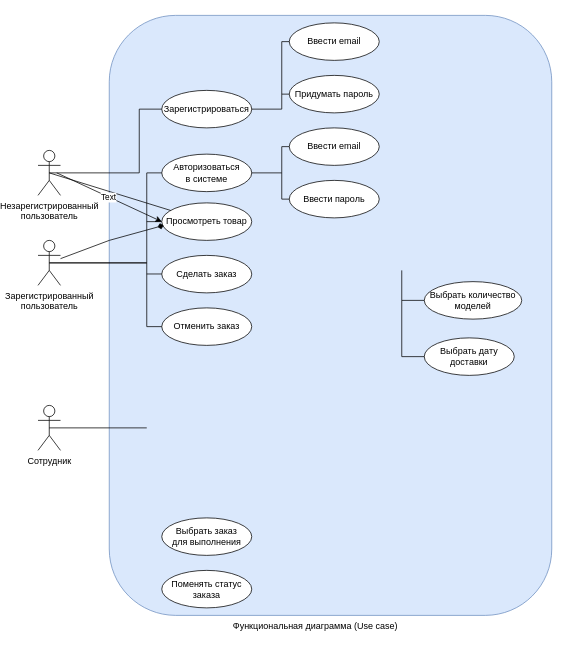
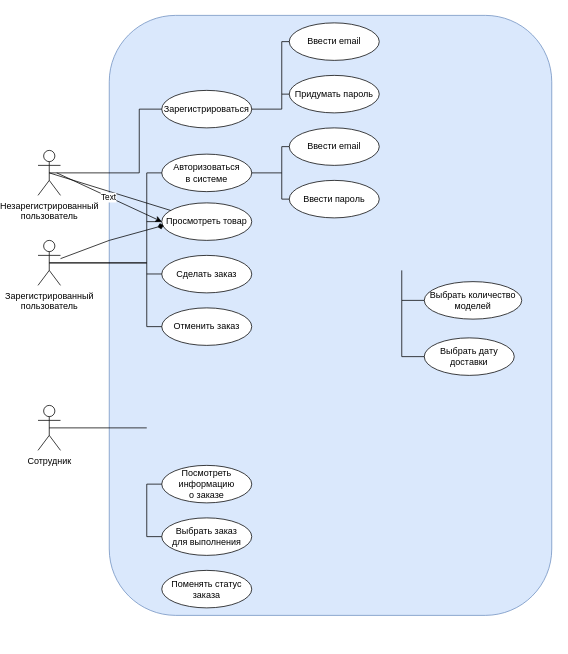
+ <mxCell id="29" value="Посмотреть&lt;br&gt;информацию&lt;br&gt;о заказе" style="ellipse;whiteSpace=wrap;html=1;" parent="1" vertex="1"><mxGeometry x="185" y="620" width="120" height="50" as="geometry" /></mxCell>
+ <mxCell id="32" value="" style="endArrow=none;html=1;rounded=0;exitX=0;exitY=0.5;exitDx=0;exitDy=0;entryX=0;entryY=0.5;entryDx=0;entryDy=0;" parent="1" source="30" target="29" edge="1"><mxGeometry width="50" height="50" relative="1" as="geometry"><mxPoint x="275" y="690" as="sourcePoint" /><mxPoint x="325" y="640" as="targetPoint" /><Array as="points"><mxPoint x="165" y="715" /><mxPoint x="165" y="645" /></Array></mxGeometry></mxCell>
- <mxCell id="34" value="Функциональная диаграмма (Use case)" style="text;html=1;strokeColor=none;fillColor=none;align=center;verticalAlign=middle;whiteSpace=wrap;rounded=0;" parent="1" vertex="1"><mxGeometry x="265" y="820" width="250" height="30" as="geometry" /></mxCell>
